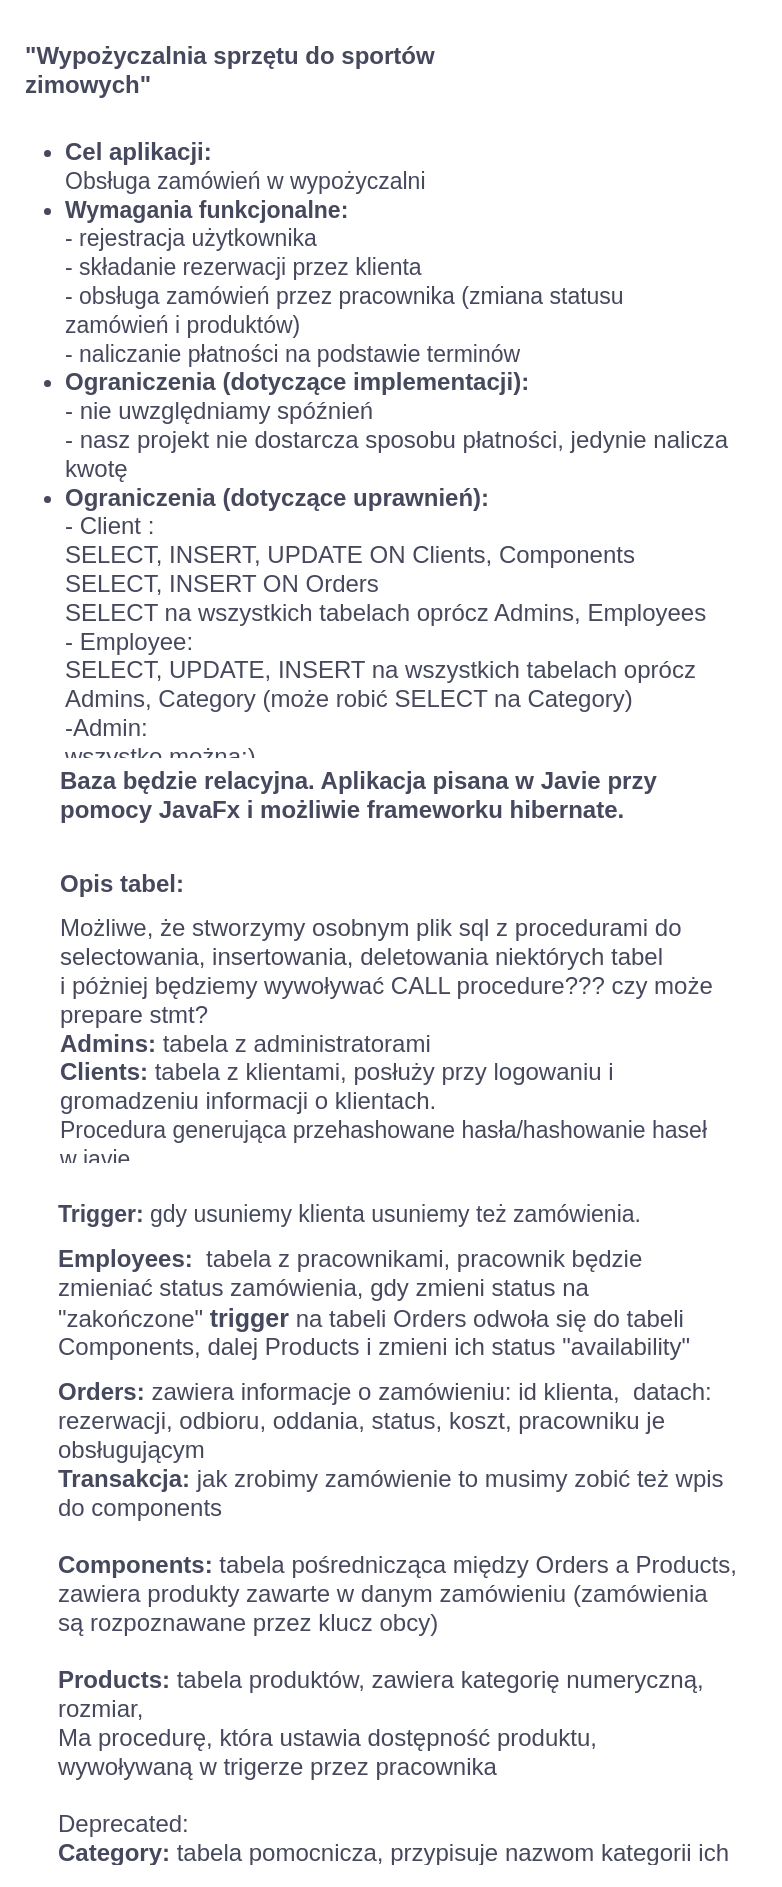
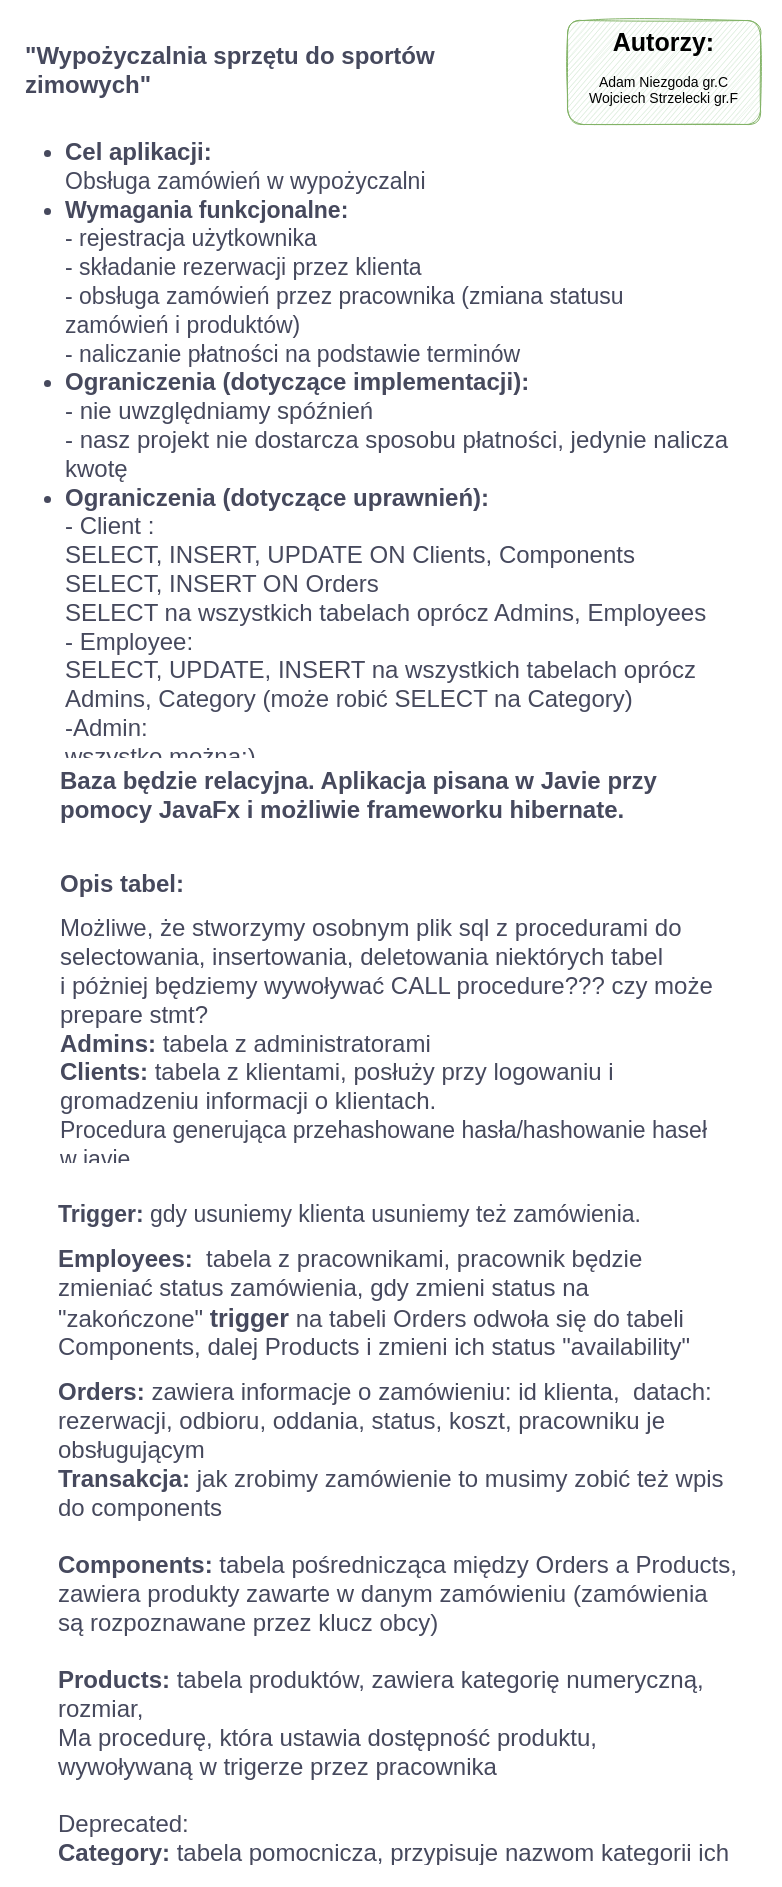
+ <mxCell id="2" value="&lt;h1 style=&quot;font-size: 25px&quot;&gt;&lt;font style=&quot;font-size: 25px&quot;&gt;Autorzy:&lt;/font&gt;&lt;/h1&gt;&lt;div style=&quot;font-size: 14px&quot;&gt;&lt;font style=&quot;font-size: 14px&quot;&gt;Adam Niezgoda gr.C&lt;/font&gt;&lt;/div&gt;&lt;div style=&quot;font-size: 14px&quot;&gt;&lt;font style=&quot;font-size: 14px&quot;&gt;Wojciech Strzelecki gr.F&lt;/font&gt;&lt;/div&gt;" style="text;html=1;strokeColor=#82b366;fillColor=#d5e8d4;spacing=5;spacingTop=-20;whiteSpace=wrap;overflow=hidden;align=center;sketch=1;rounded=1;" parent="1" vertex="1"><mxGeometry x="567" y="20" width="193" height="104" as="geometry" /></mxCell>
